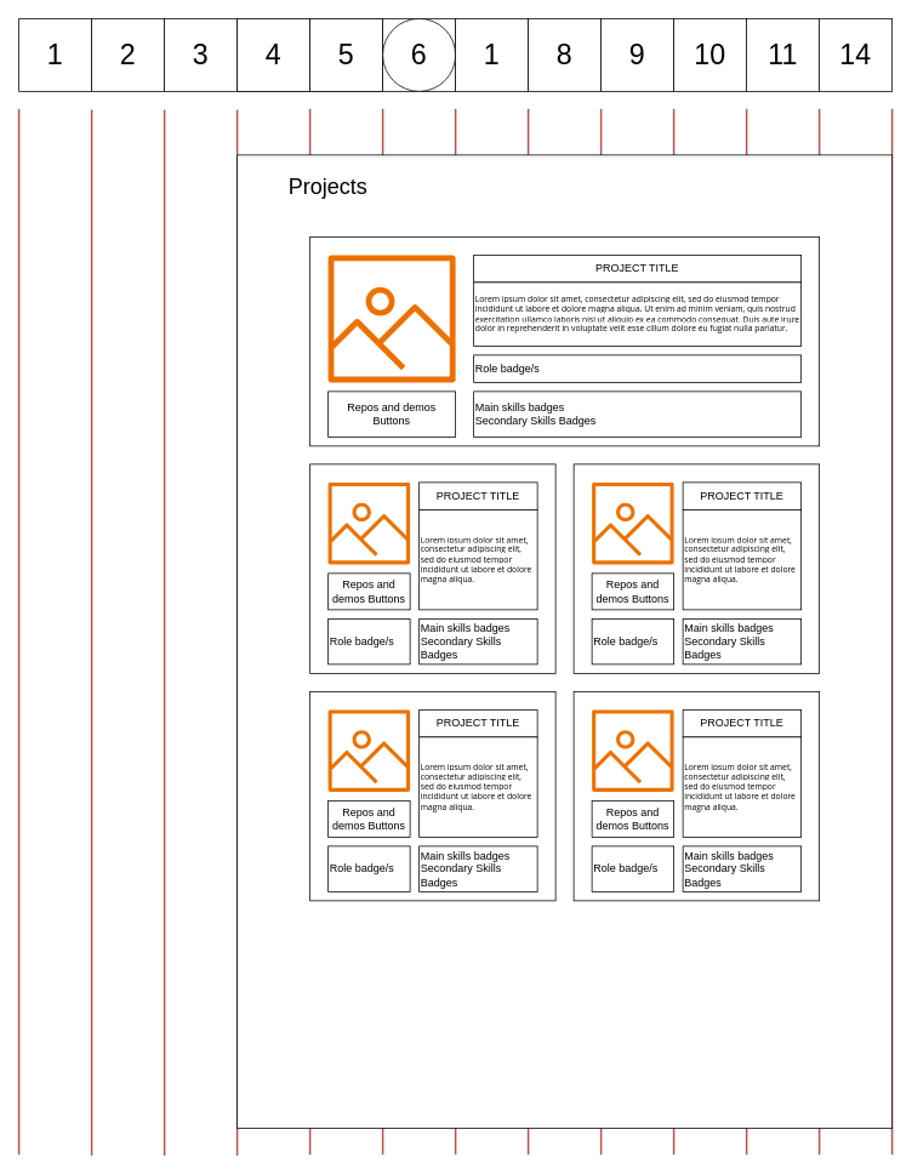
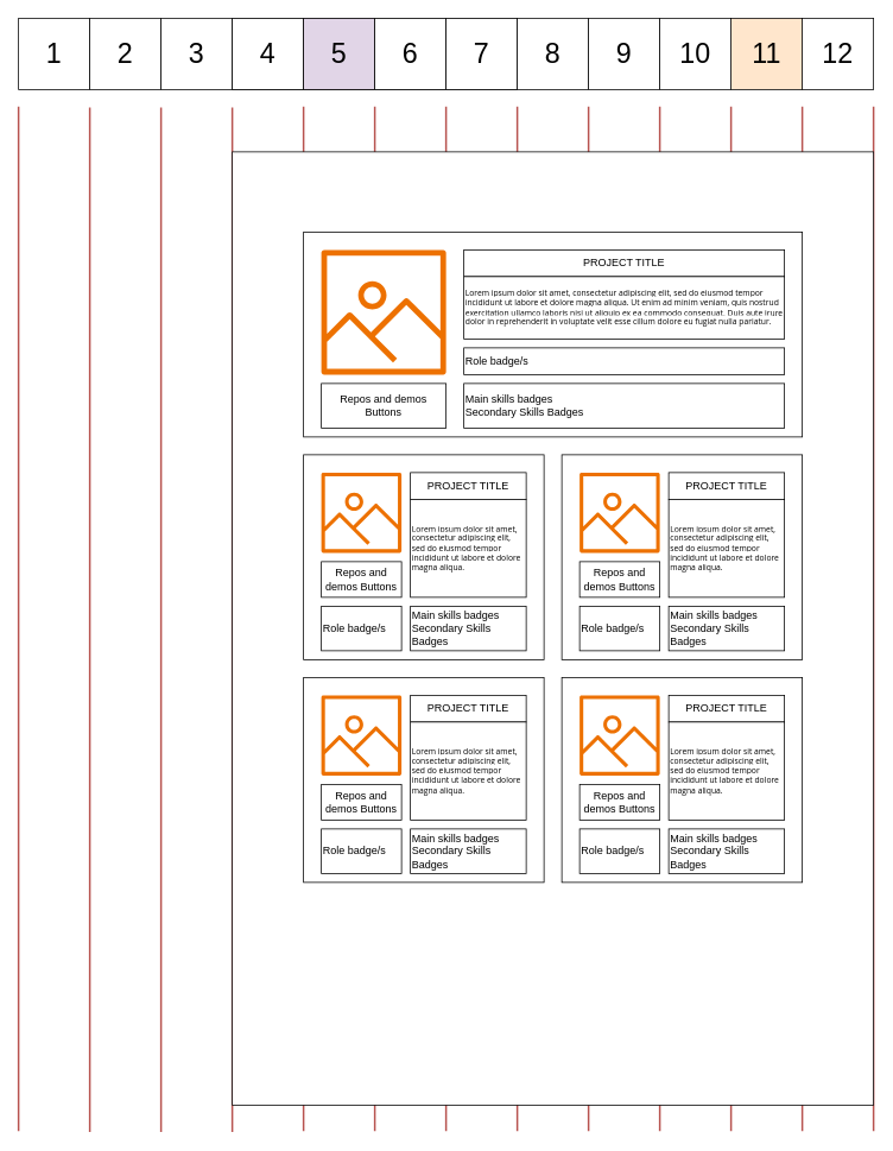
- <mxCell id="21" value="5" style="whiteSpace=wrap;html=1;aspect=fixed;fontSize=31;" parent="1" vertex="1"><mxGeometry x="340" y="20" width="80" height="80" as="geometry" /></mxCell>
+ <mxCell id="21" value="5" style="whiteSpace=wrap;html=1;aspect=fixed;fontSize=31;fillColor=#e1d5e7;" parent="1" vertex="1"><mxGeometry x="340" y="20" width="80" height="80" as="geometry" /></mxCell>
- <mxCell id="23" value="6" style="ellipse;whiteSpace=wrap;html=1;aspect=fixed;fontSize=31;" parent="1" vertex="1"><mxGeometry x="420" y="20" width="80" height="80" as="geometry" /></mxCell>
+ <mxCell id="23" value="6" style="whiteSpace=wrap;html=1;aspect=fixed;fontSize=31;" parent="1" vertex="1"><mxGeometry x="420" y="20" width="80" height="80" as="geometry" /></mxCell>
+ <mxCell id="25" value="7" style="whiteSpace=wrap;html=1;aspect=fixed;fontSize=31;" parent="1" vertex="1"><mxGeometry x="500" y="20" width="80" height="80" as="geometry" /></mxCell>
- <mxCell id="29" value="11" style="whiteSpace=wrap;html=1;aspect=fixed;fontSize=31;" parent="1" vertex="1"><mxGeometry x="820" y="20" width="80" height="80" as="geometry" /></mxCell>
+ <mxCell id="29" value="11" style="whiteSpace=wrap;html=1;aspect=fixed;fontSize=31;fillColor=#ffe6cc;" parent="1" vertex="1"><mxGeometry x="820" y="20" width="80" height="80" as="geometry" /></mxCell>
- <mxCell id="27" value="14" style="whiteSpace=wrap;html=1;aspect=fixed;fontSize=31;" parent="1" vertex="1"><mxGeometry x="900" y="20" width="80" height="80" as="geometry" /></mxCell>
+ <mxCell id="27" value="12" style="whiteSpace=wrap;html=1;aspect=fixed;fontSize=31;" parent="1" vertex="1"><mxGeometry x="900" y="20" width="80" height="80" as="geometry" /></mxCell>
- <mxCell id="33" value="Projects" style="text;html=1;align=center;verticalAlign=middle;whiteSpace=wrap;rounded=0;fontSize=24;" vertex="1" parent="1"><mxGeometry x="310" y="190" width="100" height="30" as="geometry" /></mxCell>
